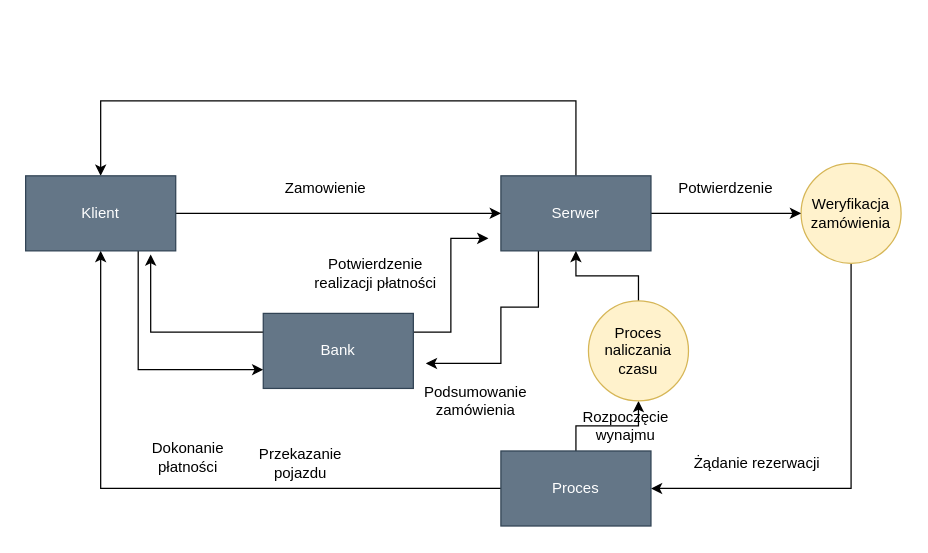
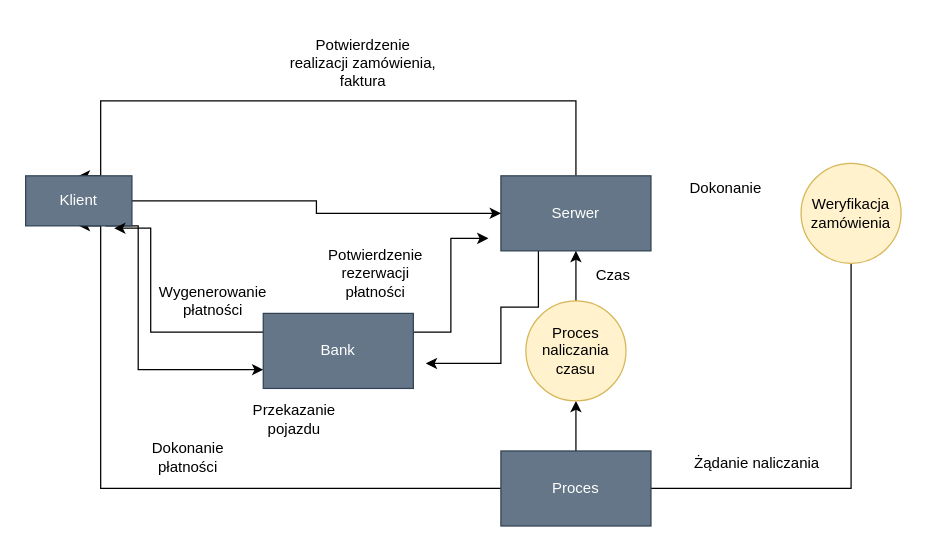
+ <mxCell id="22" value="Potwierdzenie realizacji zamówienia, faktura" style="text;html=1;strokeColor=none;fillColor=none;align=center;verticalAlign=middle;whiteSpace=wrap;rounded=0;" vertex="1" parent="1"><mxGeometry x="230" y="20" width="120" height="60" as="geometry" /></mxCell>
- <mxCell id="21" value="Zamowienie" style="text;html=1;strokeColor=none;fillColor=none;align=center;verticalAlign=middle;whiteSpace=wrap;rounded=0;" vertex="1" parent="1"><mxGeometry x="240" y="140" width="40" height="20" as="geometry" /></mxCell>
- <mxCell id="8" value="Potwierdzenie" style="text;html=1;strokeColor=none;fillColor=none;align=center;verticalAlign=middle;whiteSpace=wrap;rounded=0;" vertex="1" parent="1"><mxGeometry x="560" y="140" width="40" height="20" as="geometry" /></mxCell>
+ <mxCell id="8" value="Dokonanie" style="text;html=1;strokeColor=none;fillColor=none;align=center;verticalAlign=middle;whiteSpace=wrap;rounded=0;" vertex="1" parent="1"><mxGeometry x="560" y="140" width="40" height="20" as="geometry" /></mxCell>
- <mxCell id="16" value="Klient" style="rounded=0;whiteSpace=wrap;html=1;fillColor=#647687;strokeColor=#314354;fontColor=#ffffff;" vertex="1" parent="1"><mxGeometry x="20" y="140" width="120" height="60" as="geometry" /></mxCell>
+ <mxCell id="16" value="Klient" style="rounded=0;whiteSpace=wrap;html=1;fillColor=#647687;strokeColor=#314354;fontColor=#ffffff;" vertex="1" parent="1"><mxGeometry x="20" y="140" width="85" height="40" as="geometry" /></mxCell>
- <mxCell id="4" style="edgeStyle=orthogonalEdgeStyle;rounded=0;orthogonalLoop=1;jettySize=auto;html=1;entryX=0;entryY=0.5;entryDx=0;entryDy=0;" edge="1" parent="1" source="7" target="3"><mxGeometry relative="1" as="geometry" /></mxCell>
- <mxCell id="26" value="Potwierdzenie realizacji płatności" style="text;html=1;strokeColor=none;fillColor=none;align=center;verticalAlign=middle;whiteSpace=wrap;rounded=0;" vertex="1" parent="1"><mxGeometry x="250" y="200" width="100" height="35" as="geometry" /></mxCell>
+ <mxCell id="26" value="Potwierdzenie rezerwacji płatności" style="text;html=1;strokeColor=none;fillColor=none;align=center;verticalAlign=middle;whiteSpace=wrap;rounded=0;" vertex="1" parent="1"><mxGeometry x="250" y="200" width="100" height="35" as="geometry" /></mxCell>
+ <mxCell id="27" value="Czas" style="text;html=1;strokeColor=none;fillColor=none;align=center;verticalAlign=middle;whiteSpace=wrap;rounded=0;" vertex="1" parent="1"><mxGeometry x="470" y="210" width="40" height="20" as="geometry" /></mxCell>
+ <mxCell id="23" value="Wygenerowanie płatności" style="text;html=1;strokeColor=none;fillColor=none;align=center;verticalAlign=middle;whiteSpace=wrap;rounded=0;" vertex="1" parent="1"><mxGeometry x="150" y="230" width="40" height="20" as="geometry" /></mxCell>
- <mxCell id="13" value="Proces naliczania czasu" style="ellipse;whiteSpace=wrap;html=1;aspect=fixed;fillColor=#fff2cc;strokeColor=#d6b656;" vertex="1" parent="1"><mxGeometry x="470" y="240" width="80" height="80" as="geometry" /></mxCell>
+ <mxCell id="13" value="Proces naliczania czasu" style="ellipse;whiteSpace=wrap;html=1;aspect=fixed;fillColor=#fff2cc;strokeColor=#d6b656;" vertex="1" parent="1"><mxGeometry x="420" y="240" width="80" height="80" as="geometry" /></mxCell>
- <mxCell id="25" value="Podsumowanie zamówienia" style="text;html=1;strokeColor=none;fillColor=none;align=center;verticalAlign=middle;whiteSpace=wrap;rounded=0;" vertex="1" parent="1"><mxGeometry x="360" y="310" width="40" height="20" as="geometry" /></mxCell>
- <mxCell id="28" value="Rozpoczęcie wynajmu&lt;br&gt;" style="text;html=1;strokeColor=none;fillColor=none;align=center;verticalAlign=middle;whiteSpace=wrap;rounded=0;" vertex="1" parent="1"><mxGeometry x="480" y="330" width="40" height="20" as="geometry" /></mxCell>
- <mxCell id="20" value="Przekazanie pojazdu&lt;br&gt;" style="text;html=1;strokeColor=none;fillColor=none;align=center;verticalAlign=middle;whiteSpace=wrap;rounded=0;" vertex="1" parent="1"><mxGeometry x="220" y="360" width="40" height="20" as="geometry" /></mxCell>
+ <mxCell id="20" value="Przekazanie pojazdu&lt;br&gt;" style="text;html=1;strokeColor=none;fillColor=none;align=center;verticalAlign=middle;whiteSpace=wrap;rounded=0;" vertex="1" parent="1"><mxGeometry x="215" y="325" width="40" height="20" as="geometry" /></mxCell>
- <mxCell id="29" value="Żądanie rezerwacji" style="text;html=1;strokeColor=none;fillColor=none;align=center;verticalAlign=middle;whiteSpace=wrap;rounded=0;" vertex="1" parent="1"><mxGeometry x="550" y="360" width="110" height="20" as="geometry" /></mxCell>
+ <mxCell id="29" value="Żądanie naliczania" style="text;html=1;strokeColor=none;fillColor=none;align=center;verticalAlign=middle;whiteSpace=wrap;rounded=0;" vertex="1" parent="1"><mxGeometry x="550" y="360" width="110" height="20" as="geometry" /></mxCell>
- <mxCell id="2" style="edgeStyle=orthogonalEdgeStyle;rounded=0;orthogonalLoop=1;jettySize=auto;html=1;entryX=1;entryY=0.5;entryDx=0;entryDy=0;" edge="1" parent="1" source="3" target="11"><mxGeometry relative="1" as="geometry"><mxPoint x="680" y="380" as="targetPoint" /><Array as="points"><mxPoint x="680" y="390" /></Array></mxGeometry></mxCell>
+ <mxCell id="2" style="edgeStyle=orthogonalEdgeStyle;rounded=0;orthogonalLoop=1;jettySize=auto;html=1;entryX=1;entryY=0.5;entryDx=0;entryDy=0;endArrow=none;" edge="1" parent="1" source="3" target="11"><mxGeometry relative="1" as="geometry"><mxPoint x="680" y="380" as="targetPoint" /><Array as="points"><mxPoint x="680" y="390" /></Array></mxGeometry></mxCell>
